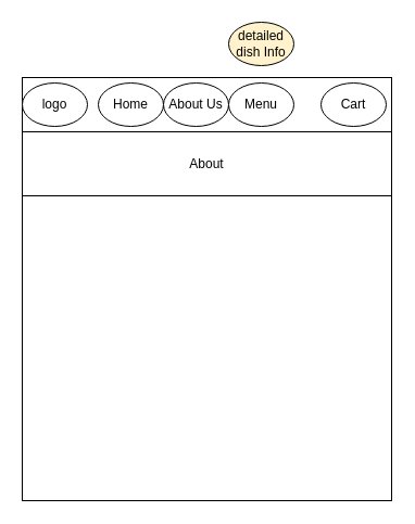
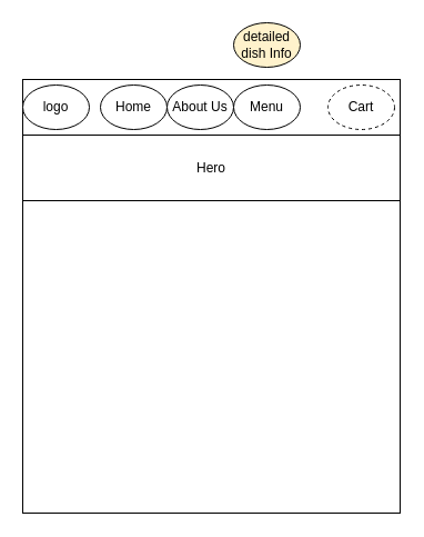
- <mxCell id="7" value="Cart" style="ellipse;whiteSpace=wrap;html=1;" vertex="1" parent="1"><mxGeometry x="295" y="76" width="60" height="40" as="geometry" /></mxCell>
+ <mxCell id="7" value="Cart" style="ellipse;whiteSpace=wrap;html=1;dashed=1;" vertex="1" parent="1"><mxGeometry x="295" y="76" width="60" height="40" as="geometry" /></mxCell>
- <mxCell id="10" value="About" style="rounded=0;whiteSpace=wrap;html=1;" vertex="1" parent="1"><mxGeometry x="20" y="121" width="340" height="59" as="geometry" /></mxCell>
+ <mxCell id="10" value="Hero" style="rounded=0;whiteSpace=wrap;html=1;" vertex="1" parent="1"><mxGeometry x="20" y="121" width="340" height="59" as="geometry" /></mxCell>
